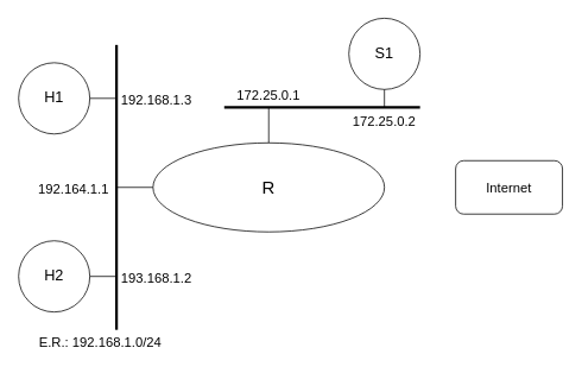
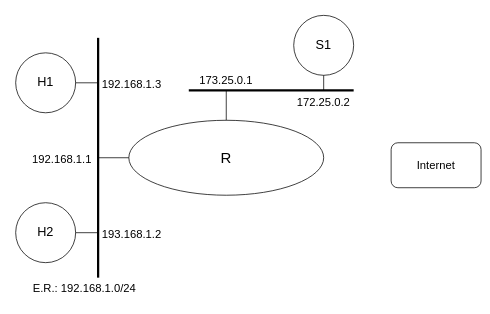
- <mxCell id="13" value="&lt;font style=&quot;font-size: 15px;&quot;&gt;172.25.0.1&lt;br&gt;&lt;/font&gt;" style="text;html=1;strokeColor=none;fillColor=none;align=center;verticalAlign=middle;whiteSpace=wrap;rounded=0;fontSize=20;" vertex="1" parent="1"><mxGeometry x="271" y="89" width="60" height="30" as="geometry" /></mxCell>
+ <mxCell id="13" value="&lt;font style=&quot;font-size: 15px;&quot;&gt;173.25.0.1&lt;br&gt;&lt;/font&gt;" style="text;html=1;strokeColor=none;fillColor=none;align=center;verticalAlign=middle;whiteSpace=wrap;rounded=0;fontSize=20;" vertex="1" parent="1"><mxGeometry x="271" y="89" width="60" height="30" as="geometry" /></mxCell>
- <mxCell id="17" value="&lt;font style=&quot;font-size: 15px;&quot;&gt;192.164.1.1&lt;br&gt;&lt;/font&gt;" style="text;html=1;strokeColor=none;fillColor=none;align=center;verticalAlign=middle;whiteSpace=wrap;rounded=0;fontSize=20;" vertex="1" parent="1"><mxGeometry x="42" y="195" width="80" height="30" as="geometry" /></mxCell>
+ <mxCell id="17" value="&lt;font style=&quot;font-size: 15px;&quot;&gt;192.168.1.1&lt;br&gt;&lt;/font&gt;" style="text;html=1;strokeColor=none;fillColor=none;align=center;verticalAlign=middle;whiteSpace=wrap;rounded=0;fontSize=20;" vertex="1" parent="1"><mxGeometry x="42" y="195" width="80" height="30" as="geometry" /></mxCell>
- <mxCell id="19" value="&lt;font style=&quot;font-size: 15px;&quot;&gt;Internet&lt;/font&gt;" style="rounded=1;whiteSpace=wrap;html=1;" vertex="1" parent="1"><mxGeometry x="511" y="180" width="120" height="60" as="geometry" /></mxCell>
+ <mxCell id="19" value="&lt;font style=&quot;font-size: 15px;&quot;&gt;Internet&lt;/font&gt;" style="rounded=1;whiteSpace=wrap;html=1;" vertex="1" parent="1"><mxGeometry x="521" y="190" width="120" height="60" as="geometry" /></mxCell>
